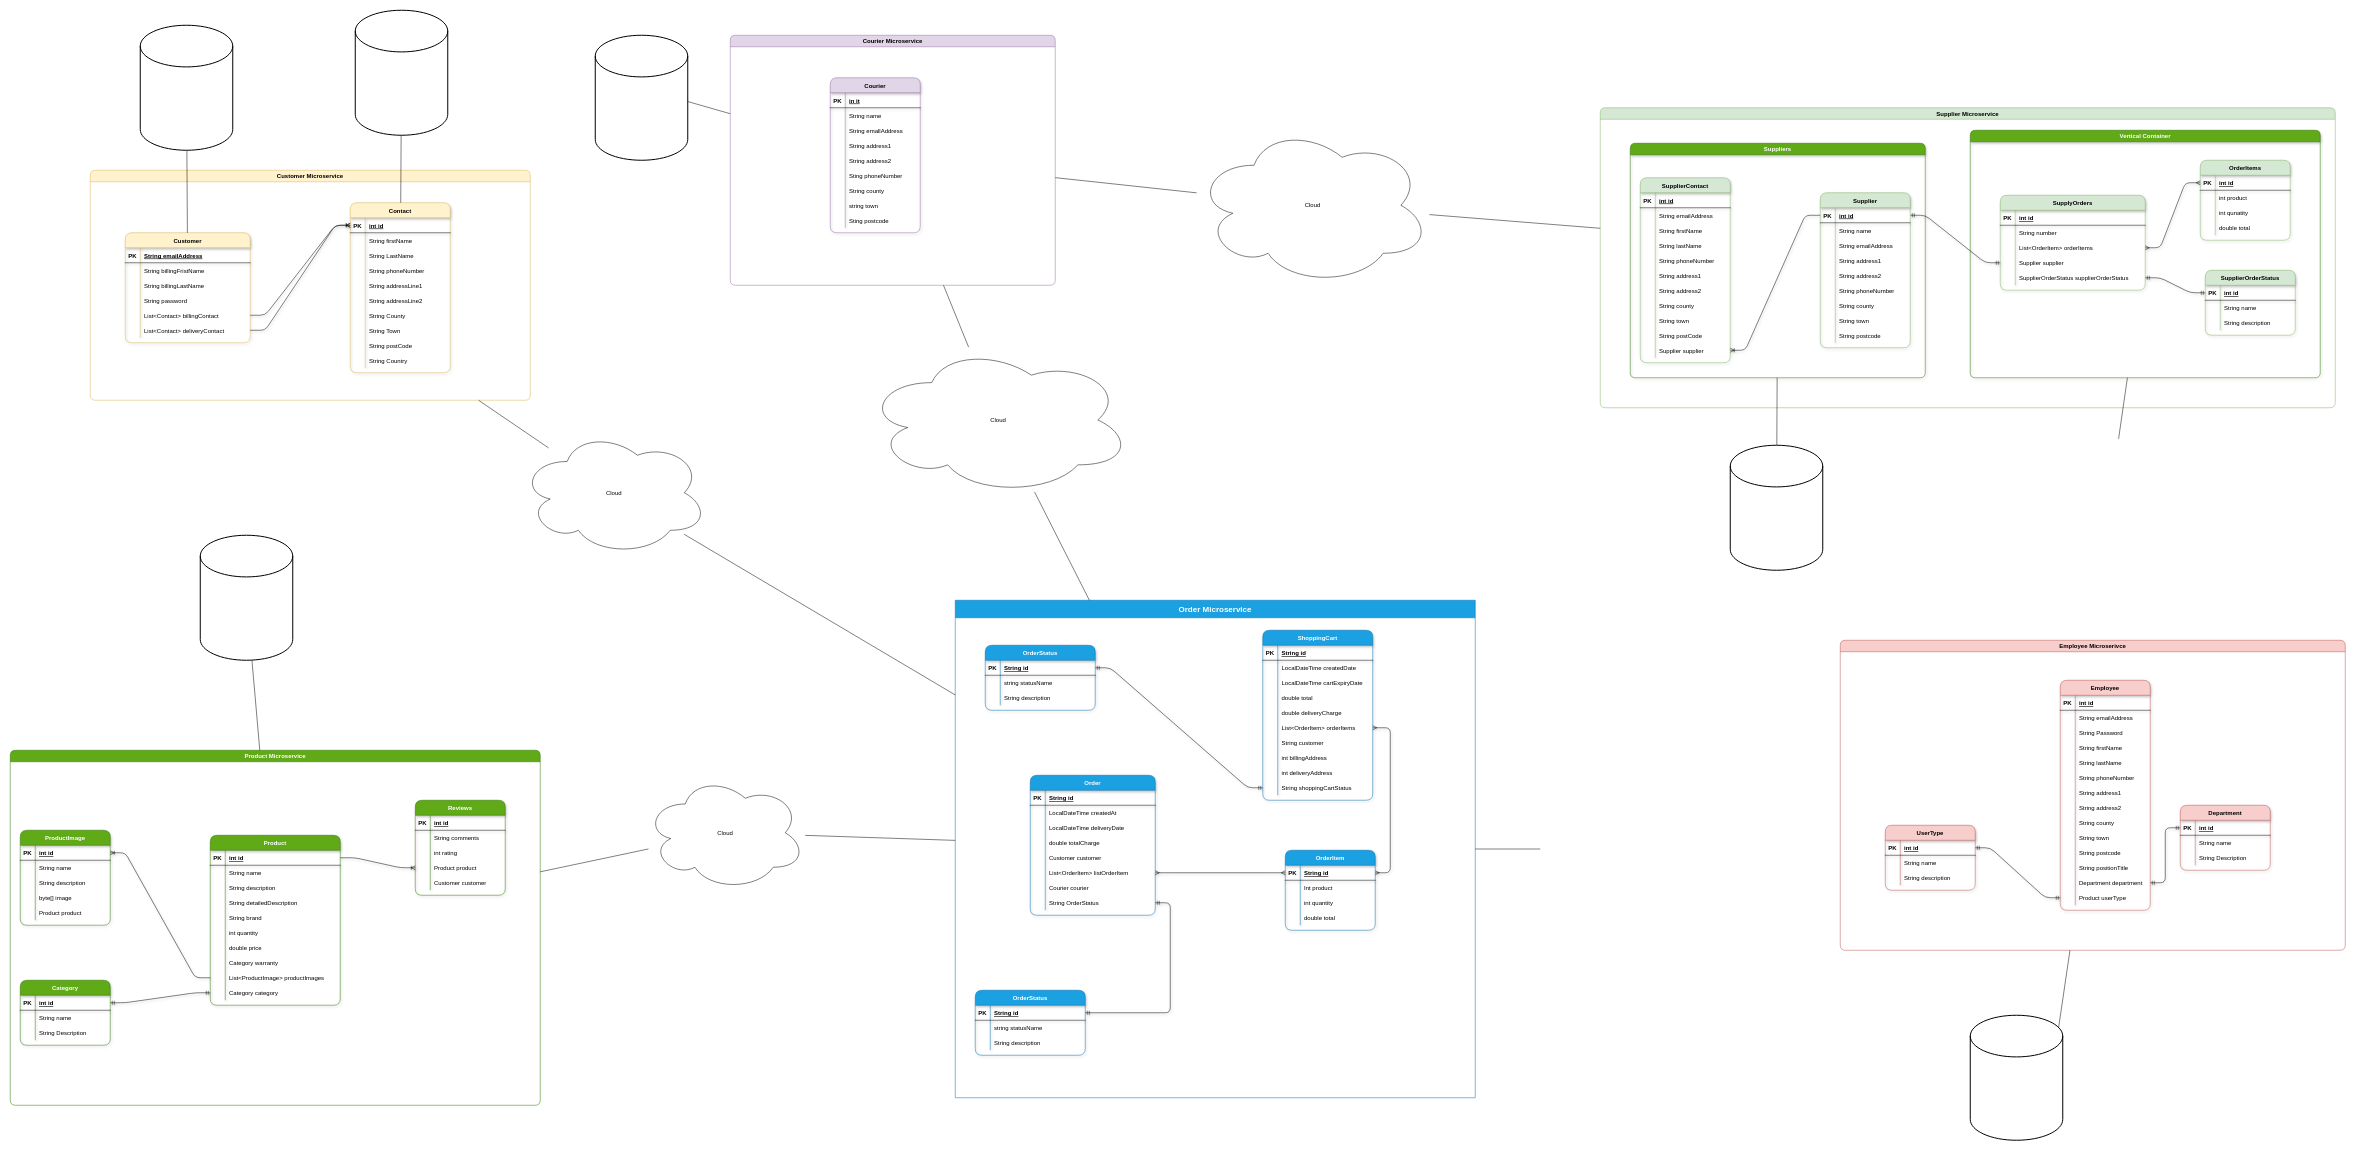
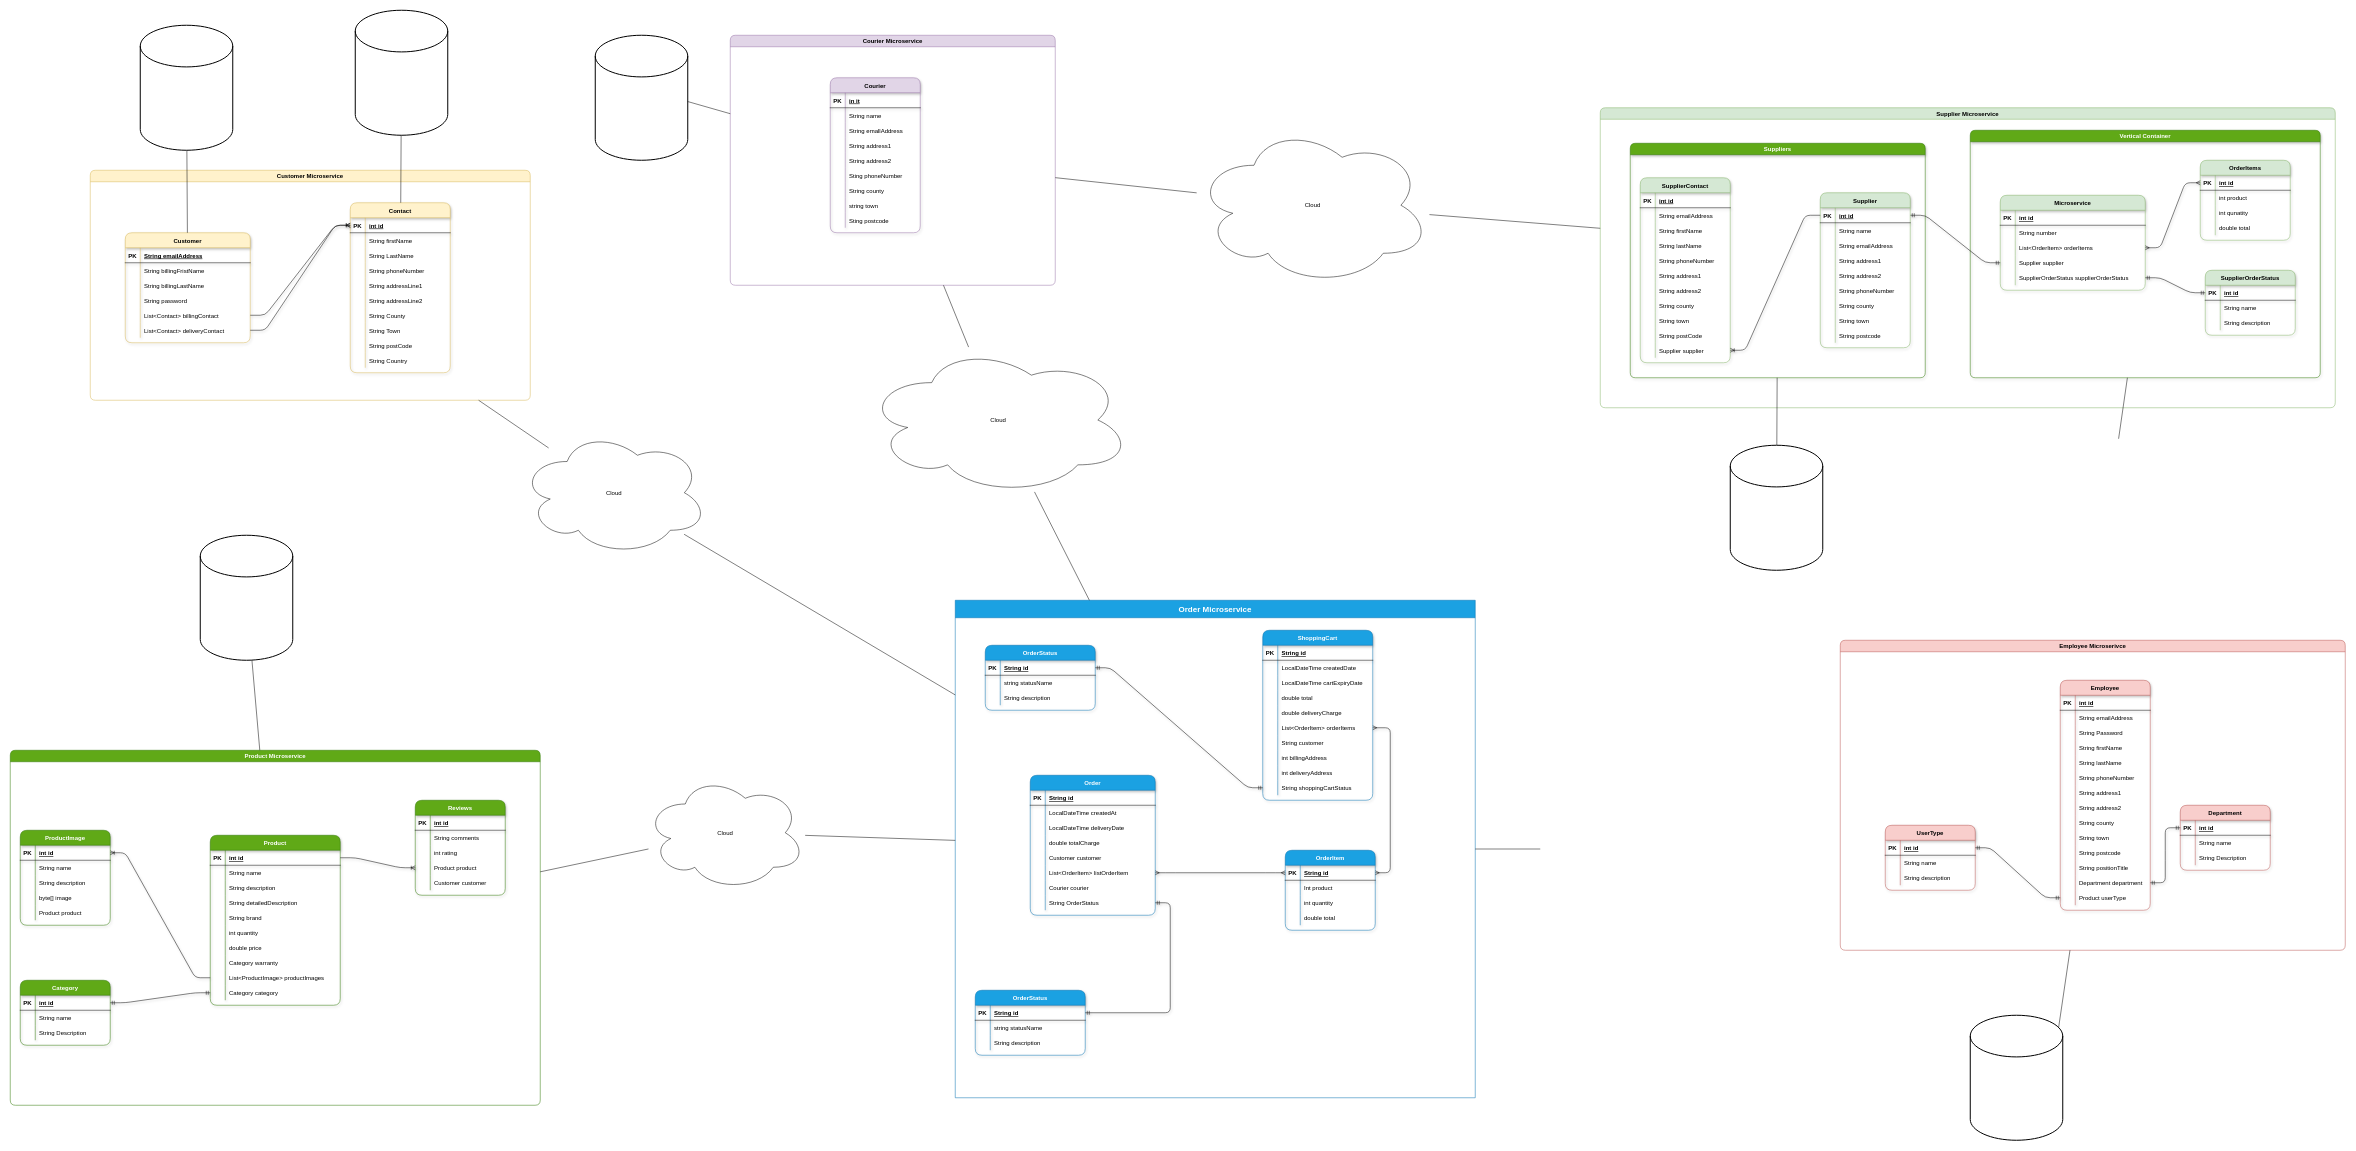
- <mxCell id="19" value="SupplyOrders" style="shape=table;startSize=30;container=1;collapsible=1;childLayout=tableLayout;fixedRows=1;rowLines=0;fontStyle=1;align=center;resizeLast=1;fillColor=#d5e8d4;strokeColor=#82b366;shadow=1;rounded=1;" parent="5" vertex="1"><mxGeometry x="60" y="130" width="290" height="190" as="geometry" /></mxCell>
+ <mxCell id="19" value="Microservice" style="shape=table;startSize=30;container=1;collapsible=1;childLayout=tableLayout;fixedRows=1;rowLines=0;fontStyle=1;align=center;resizeLast=1;fillColor=#d5e8d4;strokeColor=#82b366;shadow=1;rounded=1;" parent="5" vertex="1"><mxGeometry x="60" y="130" width="290" height="190" as="geometry" /></mxCell>
